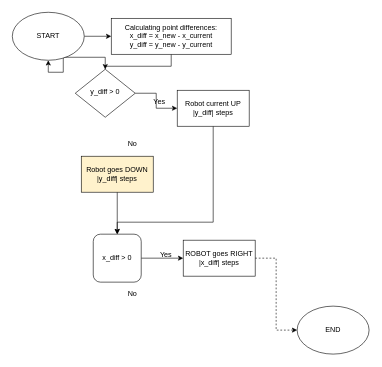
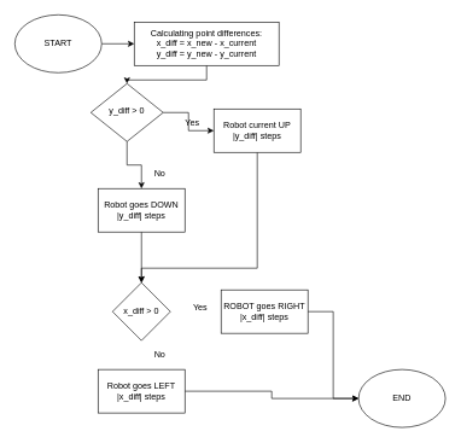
- <mxCell id="3" value="" style="edgeStyle=orthogonalEdgeStyle;rounded=0;orthogonalLoop=1;jettySize=auto;html=1;" edge="1" parent="1" source="4" target="6"><mxGeometry relative="1" as="geometry" /></mxCell>
+ <mxCell id="3" value="" style="edgeStyle=orthogonalEdgeStyle;rounded=0;orthogonalLoop=1;jettySize=auto;html=1;" edge="1" parent="1" source="4" target="13"><mxGeometry relative="1" as="geometry" /></mxCell>
- <mxCell id="13" value="Robot goes DOWN |y_diff| steps" style="rounded=0;whiteSpace=wrap;html=1;fillColor=#fff2cc;" vertex="1" parent="1"><mxGeometry x="135" y="260" width="120" height="60" as="geometry" /></mxCell>
+ <mxCell id="13" value="Robot goes DOWN |y_diff| steps" style="rounded=0;whiteSpace=wrap;html=1;" vertex="1" parent="1"><mxGeometry x="135" y="260" width="120" height="60" as="geometry" /></mxCell>
- <mxCell id="16" value="x_diff &amp;gt; 0" style="whiteSpace=wrap;html=1;rounded=1;" vertex="1" parent="1"><mxGeometry x="155" y="390" width="80" height="80" as="geometry" /></mxCell>
+ <mxCell id="16" value="x_diff &amp;gt; 0" style="rhombus;whiteSpace=wrap;html=1;" vertex="1" parent="1"><mxGeometry x="155" y="390" width="80" height="80" as="geometry" /></mxCell>
- <mxCell id="15" value="" style="edgeStyle=orthogonalEdgeStyle;rounded=0;orthogonalLoop=1;jettySize=auto;html=1;" edge="1" parent="1" source="16" target="18"><mxGeometry relative="1" as="geometry" /></mxCell>
- <mxCell id="17" value="" style="edgeStyle=orthogonalEdgeStyle;rounded=0;orthogonalLoop=1;jettySize=auto;html=1;entryX=0;entryY=0.5;entryDx=0;entryDy=0;dashed=1;" edge="1" parent="1" source="18" target="23"><mxGeometry relative="1" as="geometry"><mxPoint x="455" y="540" as="targetPoint" /></mxGeometry></mxCell>
+ <mxCell id="17" value="" style="edgeStyle=orthogonalEdgeStyle;rounded=0;orthogonalLoop=1;jettySize=auto;html=1;entryX=0;entryY=0.5;entryDx=0;entryDy=0;" edge="1" parent="1" source="18" target="23"><mxGeometry relative="1" as="geometry"><mxPoint x="455" y="540" as="targetPoint" /></mxGeometry></mxCell>
+ <mxCell id="21" value="Robot goes LEFT |x_diff| steps" style="rounded=0;whiteSpace=wrap;html=1;" vertex="1" parent="1"><mxGeometry x="135" y="510" width="120" height="60" as="geometry" /></mxCell>
+ <mxCell id="20" value="" style="edgeStyle=orthogonalEdgeStyle;rounded=0;orthogonalLoop=1;jettySize=auto;html=1;entryX=0;entryY=0.5;entryDx=0;entryDy=0;" edge="1" parent="1" source="21" target="23"><mxGeometry relative="1" as="geometry"><mxPoint x="335" y="540" as="targetPoint" /></mxGeometry></mxCell>
